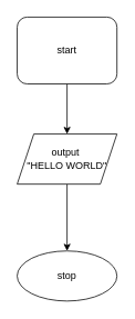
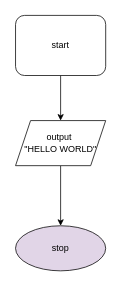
- <mxCell id="6" value="stop" style="ellipse;whiteSpace=wrap;html=1;" vertex="1" parent="1"><mxGeometry x="20" y="300" width="120" height="60" as="geometry" /></mxCell>
+ <mxCell id="6" value="stop" style="ellipse;whiteSpace=wrap;html=1;fillColor=#e1d5e7;" vertex="1" parent="1"><mxGeometry x="20" y="300" width="120" height="60" as="geometry" /></mxCell>
